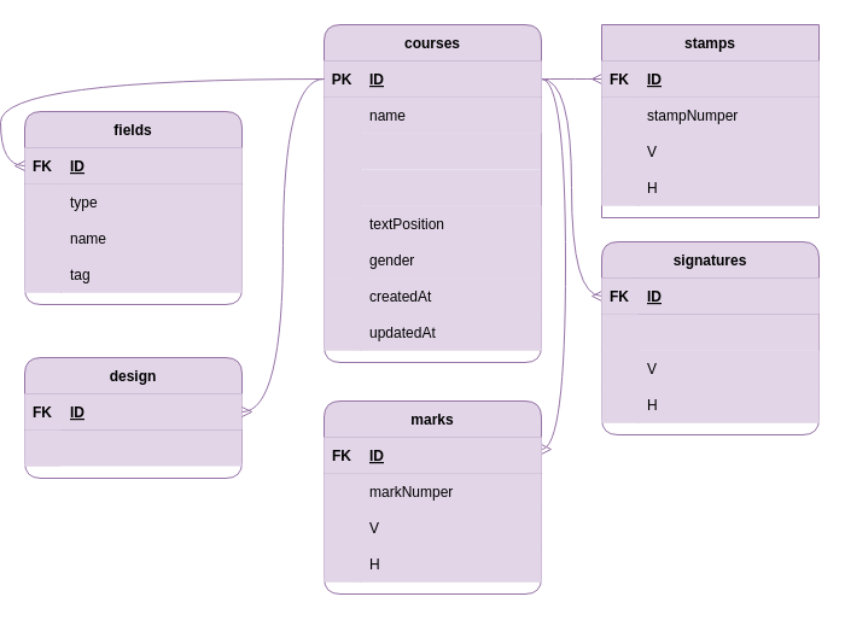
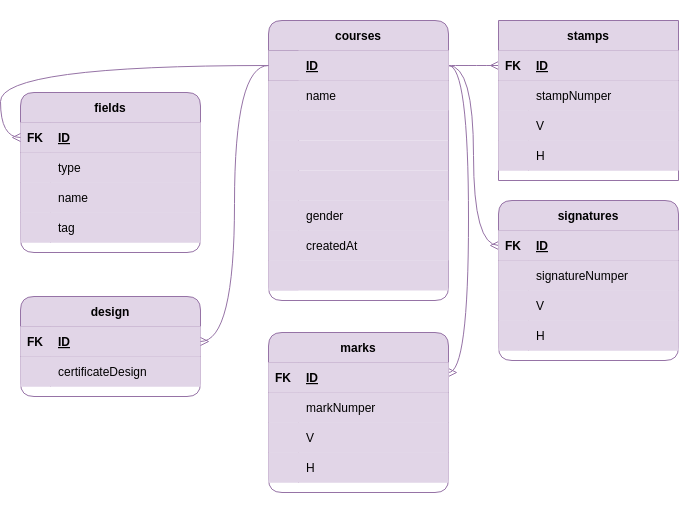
- <mxCell id="53" value="PK" style="shape=partialRectangle;connectable=0;fillColor=#e1d5e7;top=0;left=0;bottom=0;right=0;fontStyle=1;overflow=hidden;strokeColor=#9673a6;sketch=0;rounded=1;" parent="52" vertex="1"><mxGeometry width="30" height="30" as="geometry" /></mxCell>
- <mxCell id="64" value="textPosition" style="shape=partialRectangle;connectable=0;fillColor=#e1d5e7;top=0;left=0;bottom=0;right=0;align=left;spacingLeft=6;overflow=hidden;strokeColor=#9673a6;sketch=0;rounded=1;" parent="62" vertex="1"><mxGeometry x="30" width="150" height="30" as="geometry" /></mxCell>
- <mxCell id="73" value="updatedAt" style="shape=partialRectangle;connectable=0;fillColor=#e1d5e7;top=0;left=0;bottom=0;right=0;align=left;spacingLeft=6;overflow=hidden;strokeColor=#9673a6;sketch=0;rounded=1;" parent="71" vertex="1"><mxGeometry x="30" width="150" height="30" as="geometry" /></mxCell>
+ <mxCell id="24" value="signatureNumper" style="shape=partialRectangle;connectable=0;fillColor=#e1d5e7;top=0;left=0;bottom=0;right=0;align=left;spacingLeft=6;overflow=hidden;strokeColor=#9673a6;sketch=0;rounded=1;" parent="22" vertex="1"><mxGeometry x="30" width="150" height="30" as="geometry" /></mxCell>
+ <mxCell id="50" value="certificateDesign" style="shape=partialRectangle;connectable=0;fillColor=#e1d5e7;top=0;left=0;bottom=0;right=0;align=left;spacingLeft=6;overflow=hidden;strokeColor=#9673a6;sketch=0;rounded=1;" parent="48" vertex="1"><mxGeometry x="30" width="150" height="30" as="geometry" /></mxCell>
